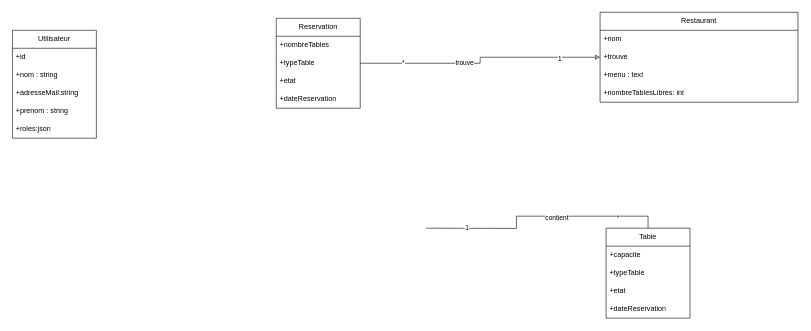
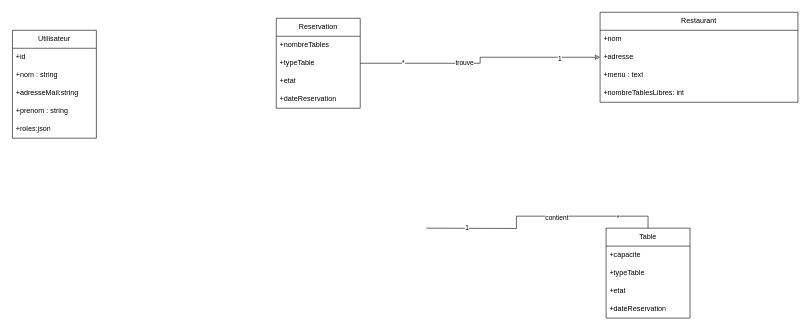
- <mxCell id="19" value="+trouve" style="text;strokeColor=none;fillColor=none;align=left;verticalAlign=middle;spacingLeft=4;spacingRight=4;overflow=hidden;points=[[0,0.5],[1,0.5]];portConstraint=eastwest;rotatable=0;whiteSpace=wrap;html=1;" vertex="1" parent="17"><mxGeometry y="60" width="330" height="30" as="geometry" /></mxCell>
+ <mxCell id="19" value="+adresse" style="text;strokeColor=none;fillColor=none;align=left;verticalAlign=middle;spacingLeft=4;spacingRight=4;overflow=hidden;points=[[0,0.5],[1,0.5]];portConstraint=eastwest;rotatable=0;whiteSpace=wrap;html=1;" vertex="1" parent="17"><mxGeometry y="60" width="330" height="30" as="geometry" /></mxCell>
